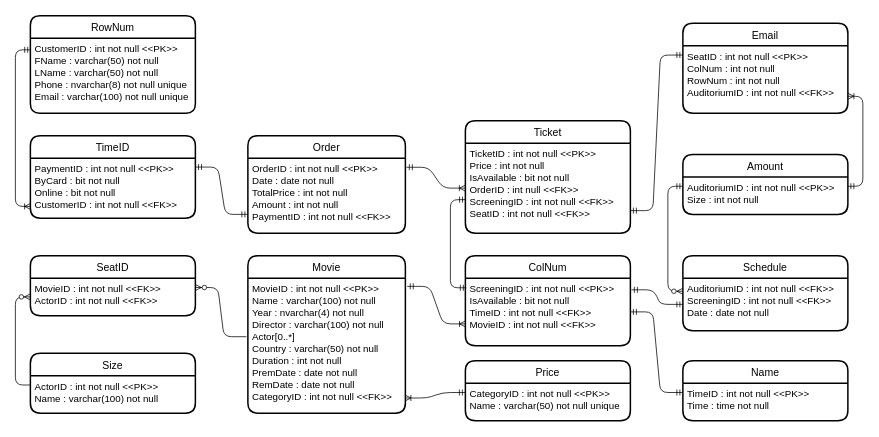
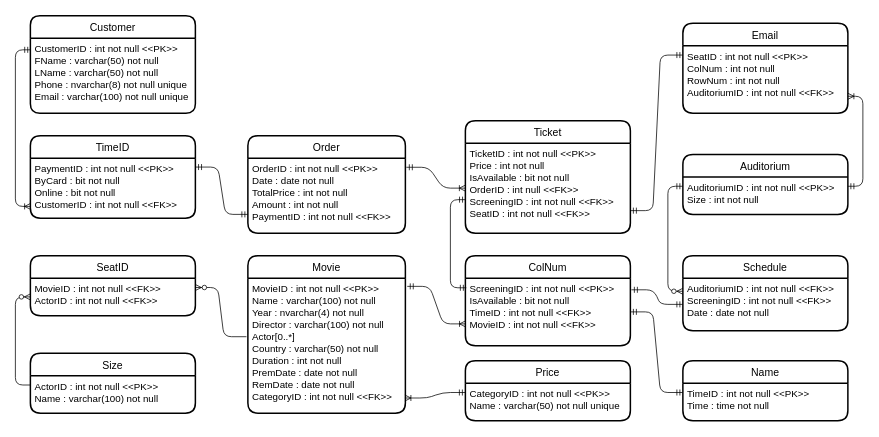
- <mxCell id="2" value="RowNum" style="swimlane;childLayout=stackLayout;horizontal=1;startSize=30;horizontalStack=0;rounded=1;fontSize=14;fontStyle=0;strokeWidth=2;resizeParent=0;resizeLast=1;shadow=0;dashed=0;align=center;arcSize=14;" parent="1" vertex="1"><mxGeometry x="40" y="20" width="220" height="130" as="geometry" /></mxCell>
+ <mxCell id="2" value="Customer" style="swimlane;childLayout=stackLayout;horizontal=1;startSize=30;horizontalStack=0;rounded=1;fontSize=14;fontStyle=0;strokeWidth=2;resizeParent=0;resizeLast=1;shadow=0;dashed=0;align=center;arcSize=14;" parent="1" vertex="1"><mxGeometry x="40" y="20" width="220" height="130" as="geometry" /></mxCell>
- <mxCell id="20" value="Amount" style="swimlane;childLayout=stackLayout;horizontal=1;startSize=30;horizontalStack=0;rounded=1;fontSize=14;fontStyle=0;strokeWidth=2;resizeParent=0;resizeLast=1;shadow=0;dashed=0;align=center;" parent="1" vertex="1"><mxGeometry x="910" y="205" width="220" height="80" as="geometry" /></mxCell>
+ <mxCell id="20" value="Auditorium" style="swimlane;childLayout=stackLayout;horizontal=1;startSize=30;horizontalStack=0;rounded=1;fontSize=14;fontStyle=0;strokeWidth=2;resizeParent=0;resizeLast=1;shadow=0;dashed=0;align=center;" parent="1" vertex="1"><mxGeometry x="910" y="205" width="220" height="80" as="geometry" /></mxCell>
